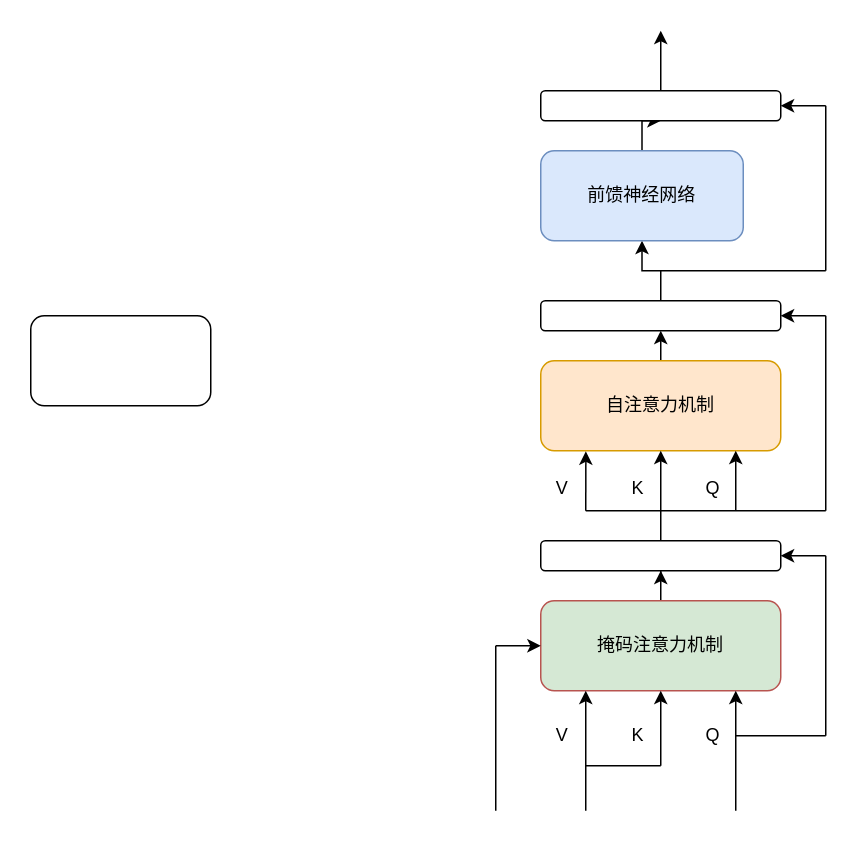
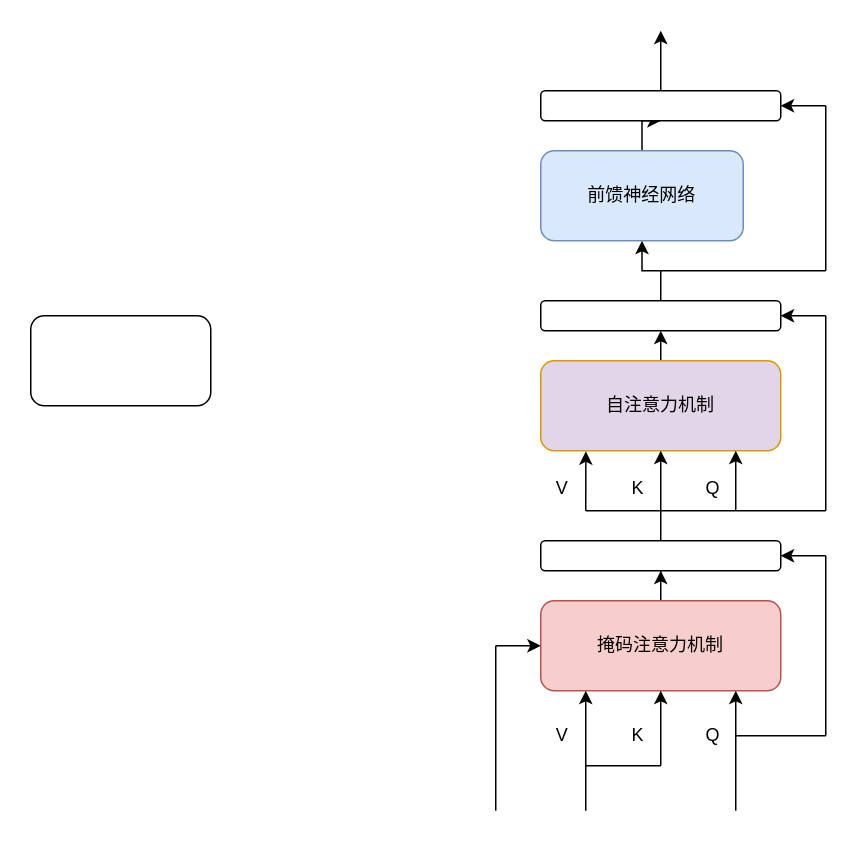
- <mxCell id="5" value="自注意力机制" style="rounded=1;whiteSpace=wrap;html=1;fillColor=#ffe6cc;strokeColor=#d79b00;" parent="1" vertex="1"><mxGeometry x="360" y="240" width="160" height="60" as="geometry" /></mxCell>
+ <mxCell id="5" value="自注意力机制" style="rounded=1;whiteSpace=wrap;html=1;fillColor=#e1d5e7;strokeColor=#d79b00;" parent="1" vertex="1"><mxGeometry x="360" y="240" width="160" height="60" as="geometry" /></mxCell>
- <mxCell id="9" value="掩码注意力机制" style="rounded=1;whiteSpace=wrap;html=1;fillColor=#d5e8d4;strokeColor=#b85450;" parent="1" vertex="1"><mxGeometry x="360" y="400" width="160" height="60" as="geometry" /></mxCell>
+ <mxCell id="9" value="掩码注意力机制" style="rounded=1;whiteSpace=wrap;html=1;fillColor=#f8cecc;strokeColor=#b85450;" parent="1" vertex="1"><mxGeometry x="360" y="400" width="160" height="60" as="geometry" /></mxCell>
